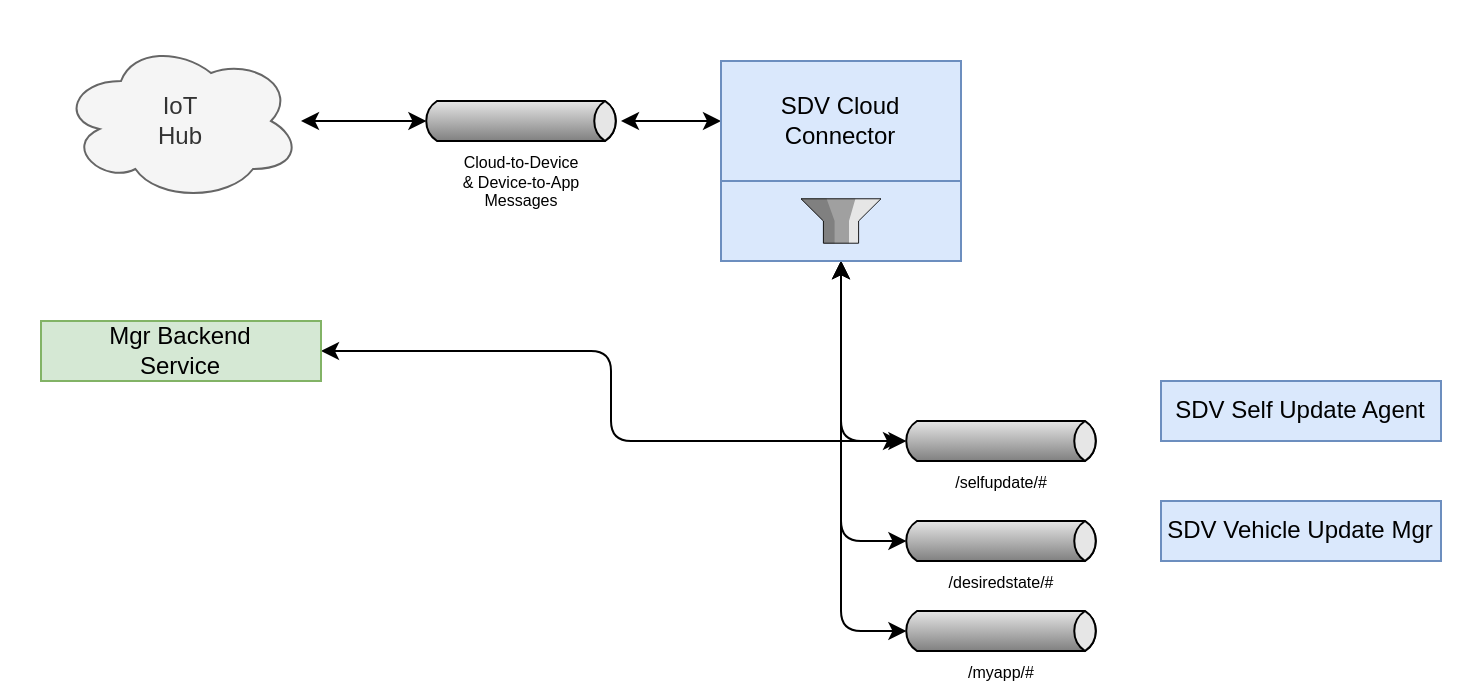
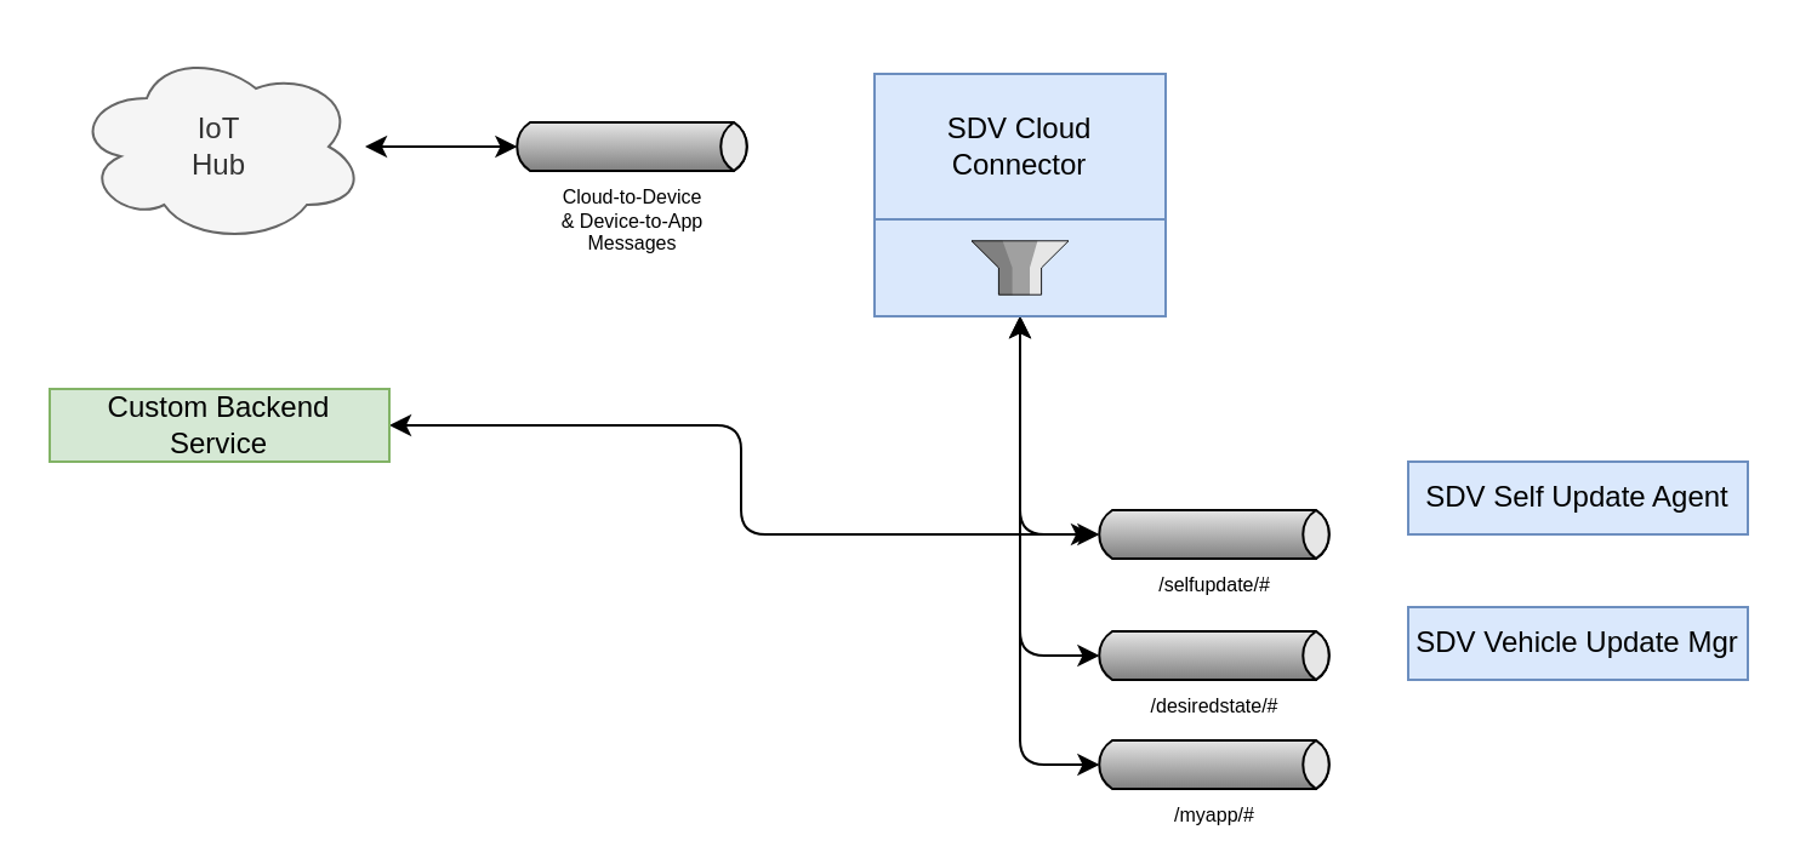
- <mxCell id="4" style="edgeStyle=none;html=1;entryX=0;entryY=0.5;entryDx=0;entryDy=0;startArrow=classic;startFill=1;" edge="1" parent="1" source="5" target="7"><mxGeometry relative="1" as="geometry" /></mxCell>
- <mxCell id="17" value="Mgr Backend&lt;br&gt;Service" style="rounded=0;whiteSpace=wrap;html=1;fillColor=#d5e8d4;strokeColor=#82b366;" vertex="1" parent="1"><mxGeometry x="20" y="160" width="140" height="30" as="geometry" /></mxCell>
+ <mxCell id="17" value="Custom Backend&lt;br&gt;Service" style="rounded=0;whiteSpace=wrap;html=1;fillColor=#d5e8d4;strokeColor=#82b366;" vertex="1" parent="1"><mxGeometry x="20" y="160" width="140" height="30" as="geometry" /></mxCell>
